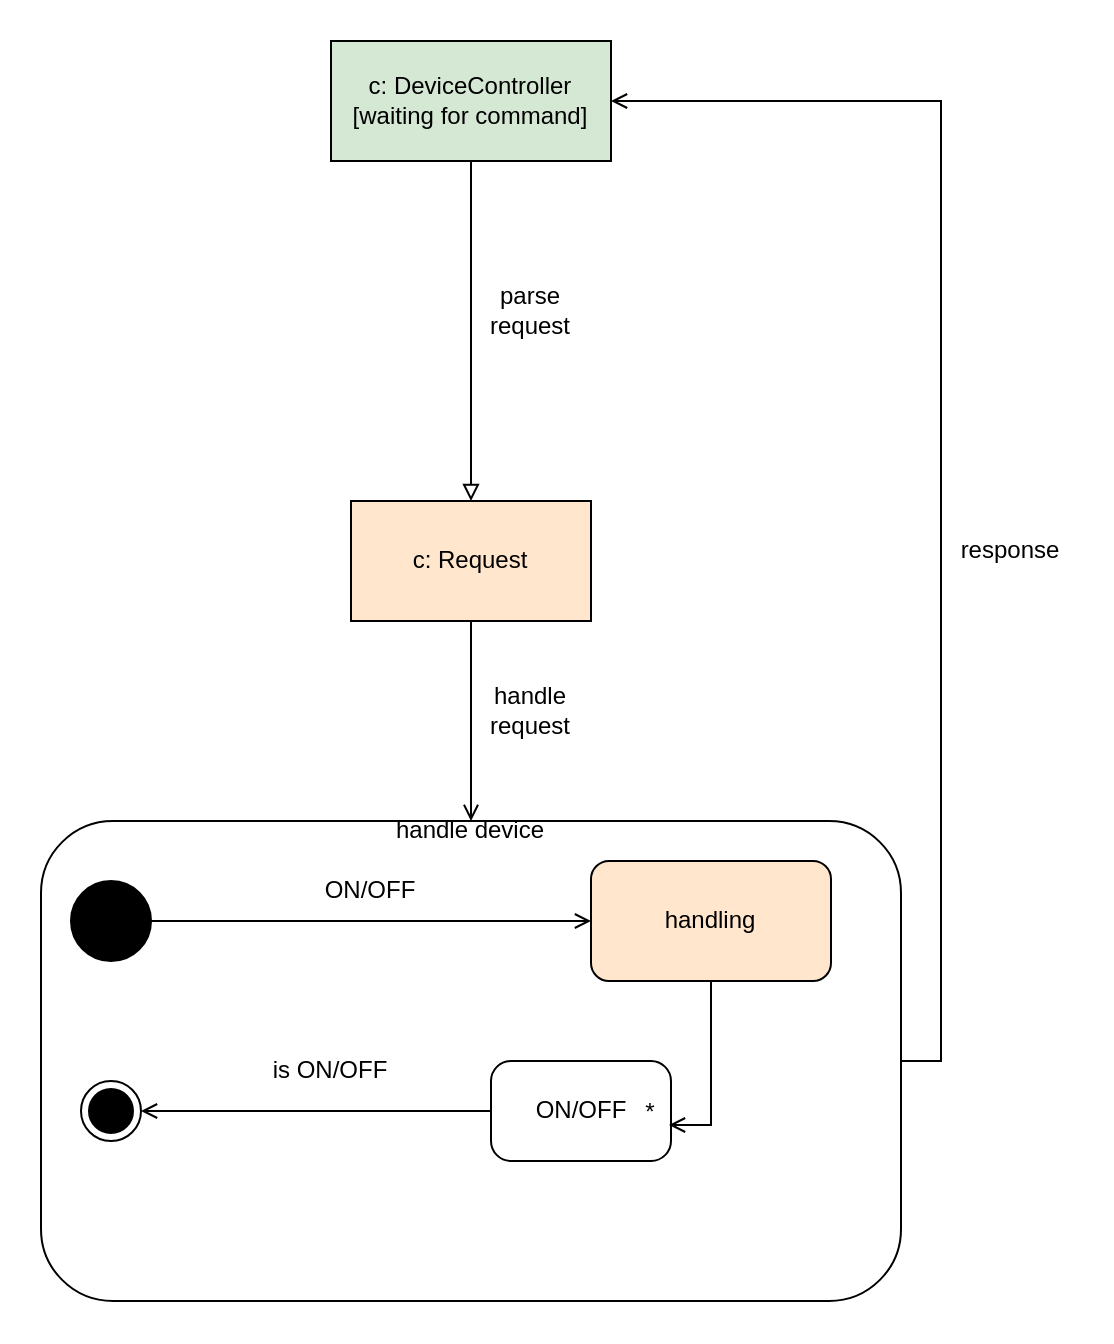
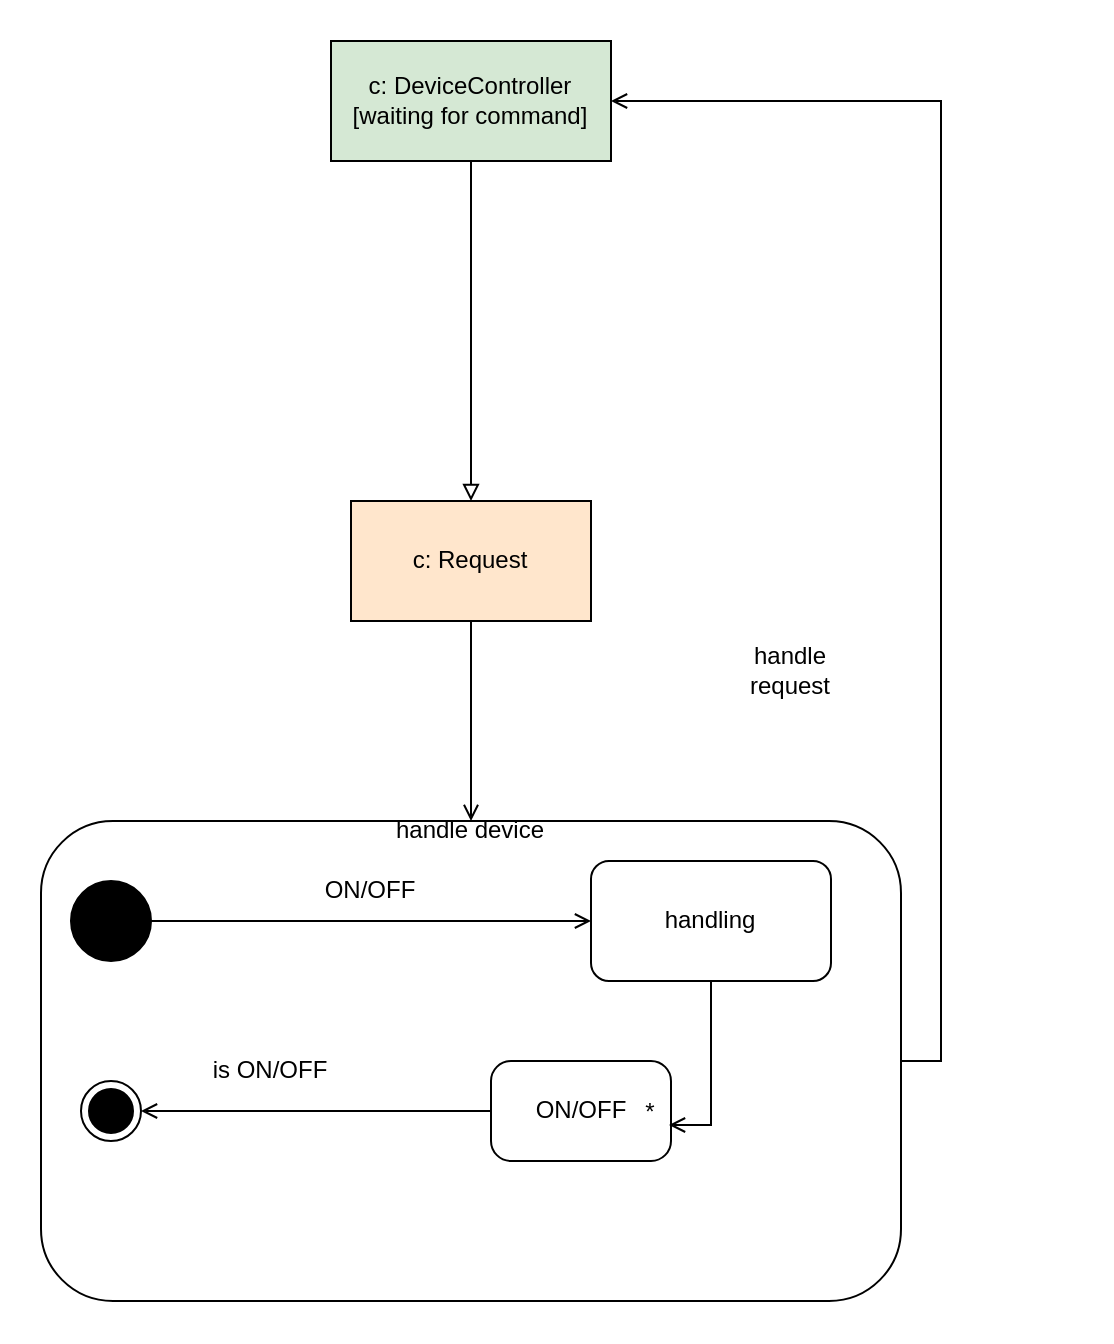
- <mxCell id="13" value="parse request" style="text;html=1;strokeColor=none;fillColor=none;align=center;verticalAlign=middle;whiteSpace=wrap;rounded=0;" vertex="1" parent="1"><mxGeometry x="235" y="140" width="60" height="30" as="geometry" /></mxCell>
- <mxCell id="5" value="response" style="text;html=1;strokeColor=none;fillColor=none;align=center;verticalAlign=middle;whiteSpace=wrap;rounded=0;" parent="1" vertex="1"><mxGeometry x="475" y="260" width="60" height="30" as="geometry" /></mxCell>
- <mxCell id="12" value="handle request" style="text;html=1;strokeColor=none;fillColor=none;align=center;verticalAlign=middle;whiteSpace=wrap;rounded=0;" vertex="1" parent="1"><mxGeometry x="235" y="340" width="60" height="30" as="geometry" /></mxCell>
+ <mxCell id="12" value="handle request" style="text;html=1;strokeColor=none;fillColor=none;align=center;verticalAlign=middle;whiteSpace=wrap;rounded=0;" vertex="1" parent="1"><mxGeometry x="365" y="320" width="60" height="30" as="geometry" /></mxCell>
- <mxCell id="14" value="handling" style="rounded=1;whiteSpace=wrap;html=1;fillColor=#ffe6cc;" vertex="1" parent="1"><mxGeometry x="295" y="430" width="120" height="60" as="geometry" /></mxCell>
+ <mxCell id="14" value="handling" style="rounded=1;whiteSpace=wrap;html=1;" vertex="1" parent="1"><mxGeometry x="295" y="430" width="120" height="60" as="geometry" /></mxCell>
- <mxCell id="17" value="is ON/OFF" style="text;html=1;strokeColor=none;fillColor=none;align=center;verticalAlign=middle;whiteSpace=wrap;rounded=0;" vertex="1" parent="1"><mxGeometry x="135" y="520" width="60" height="30" as="geometry" /></mxCell>
+ <mxCell id="17" value="is ON/OFF" style="text;html=1;strokeColor=none;fillColor=none;align=center;verticalAlign=middle;whiteSpace=wrap;rounded=0;" vertex="1" parent="1"><mxGeometry x="105" y="520" width="60" height="30" as="geometry" /></mxCell>
